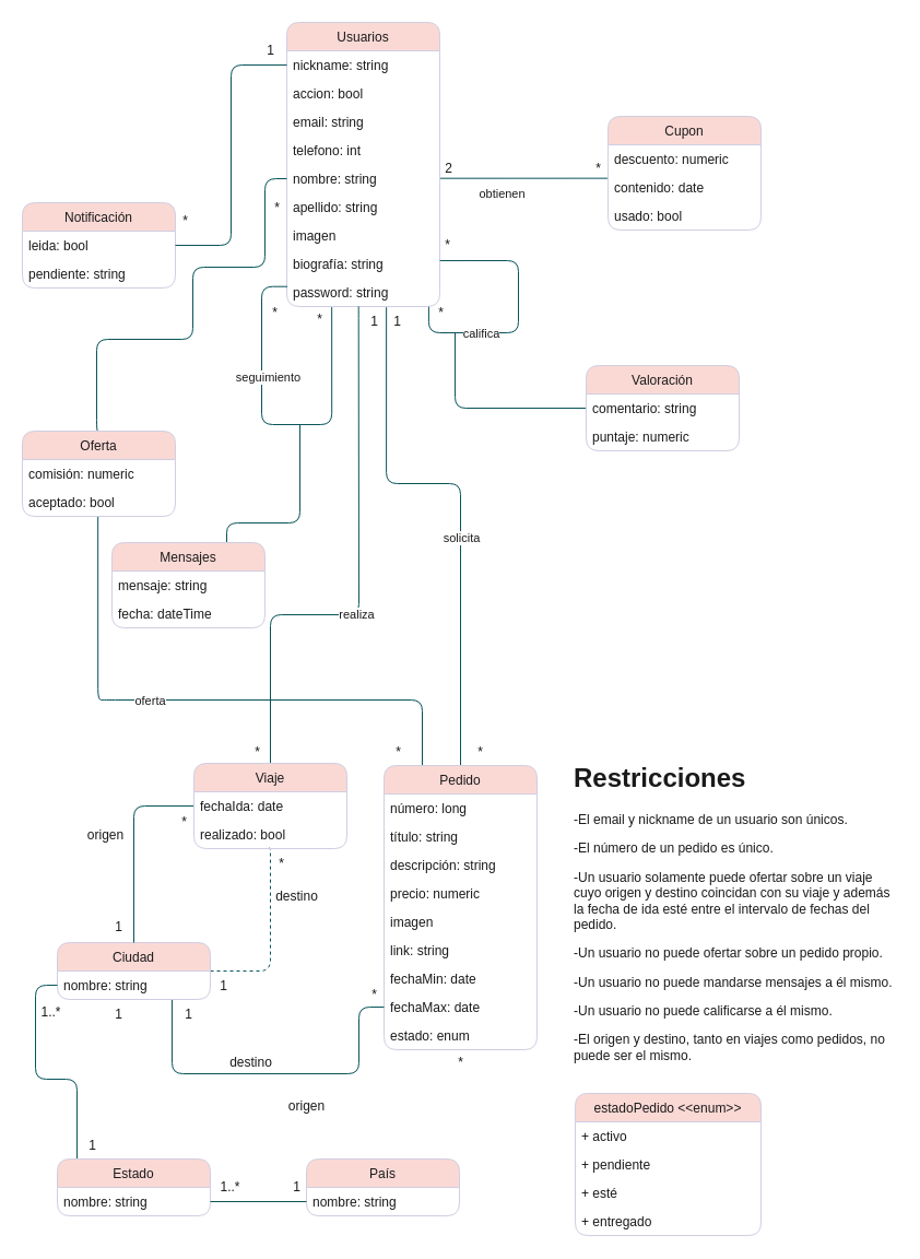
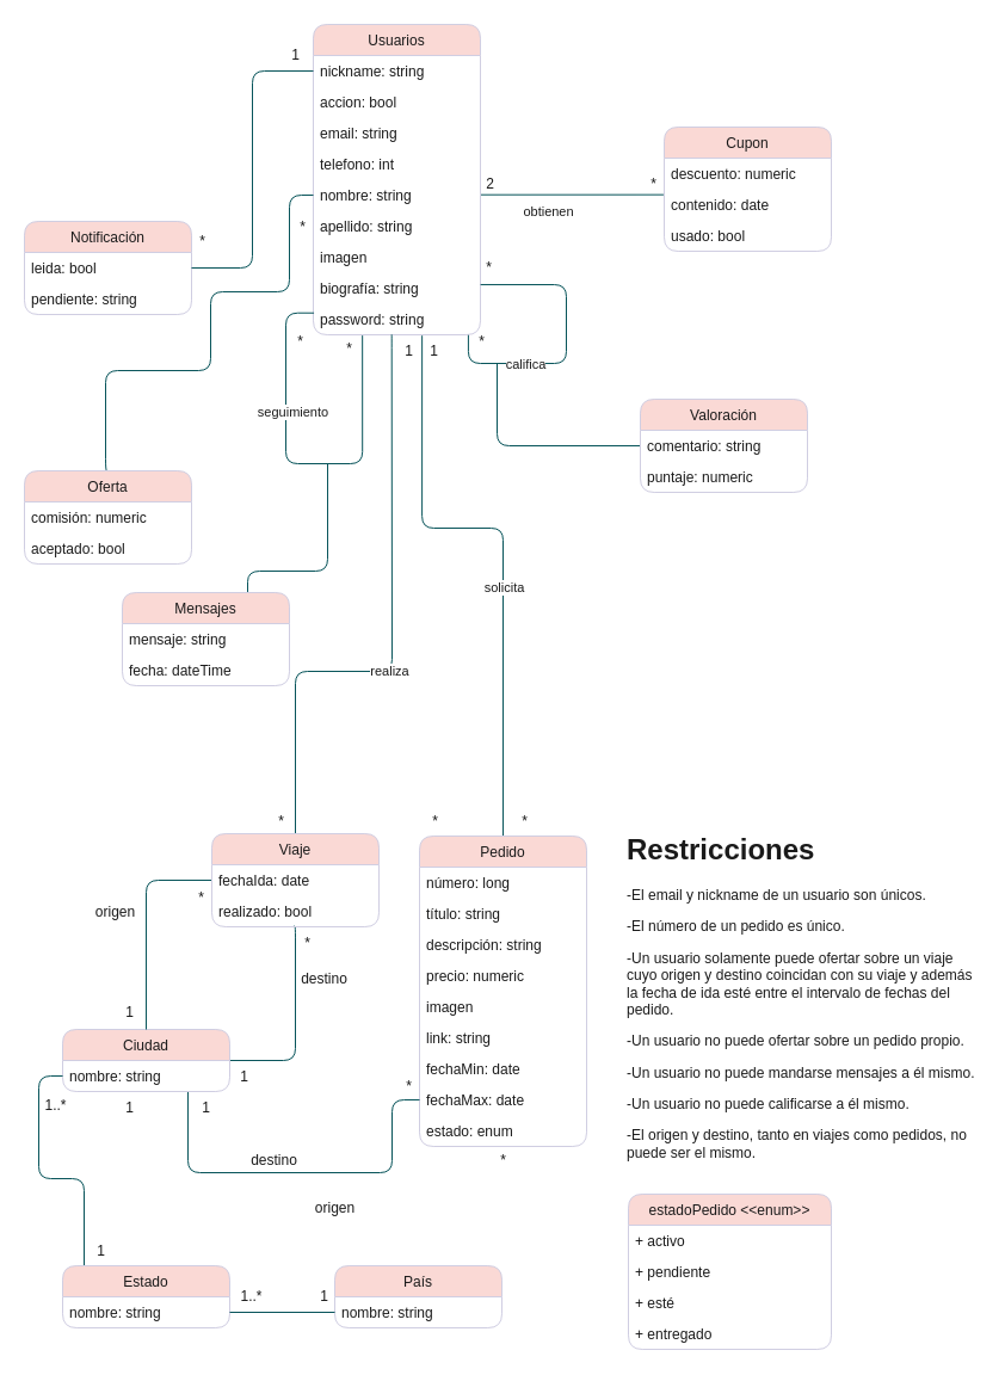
- <mxCell id="19" style="edgeStyle=orthogonalEdgeStyle;sketch=0;orthogonalLoop=1;jettySize=auto;html=1;entryX=0.25;entryY=0;entryDx=0;entryDy=0;fontColor=#1A1A1A;exitX=0.494;exitY=0.992;exitDx=0;exitDy=0;strokeColor=#09555B;endArrow=none;endFill=0;exitPerimeter=0;" parent="1" source="46" target="25" edge="1"><mxGeometry relative="1" as="geometry"><Array as="points"><mxPoint x="95" y="640" /><mxPoint x="375" y="640" /></Array></mxGeometry></mxCell>
- <mxCell id="20" value="oferta" style="edgeLabel;html=1;align=center;verticalAlign=middle;resizable=0;points=[];fontColor=#1A1A1A;rounded=1;" parent="19" vertex="1" connectable="0"><mxGeometry x="0.029" y="1" relative="1" as="geometry"><mxPoint x="-54" y="1" as="offset" /></mxGeometry></mxCell>
- <mxCell id="56" style="edgeStyle=orthogonalEdgeStyle;sketch=0;orthogonalLoop=1;jettySize=auto;html=1;exitX=1;exitY=0.5;exitDx=0;exitDy=0;fontColor=#1A1A1A;startArrow=none;startFill=0;endArrow=none;endFill=0;strokeColor=#09555B;entryX=0.492;entryY=0.978;entryDx=0;entryDy=0;entryPerimeter=0;dashed=1;" parent="1" source="57" target="103" edge="1"><mxGeometry relative="1" as="geometry"><mxPoint x="248" y="790" as="targetPoint" /><Array as="points"><mxPoint x="247" y="888" /></Array></mxGeometry></mxCell>
+ <mxCell id="56" style="edgeStyle=orthogonalEdgeStyle;sketch=0;orthogonalLoop=1;jettySize=auto;html=1;exitX=1;exitY=0.5;exitDx=0;exitDy=0;fontColor=#1A1A1A;startArrow=none;startFill=0;endArrow=none;endFill=0;strokeColor=#09555B;entryX=0.492;entryY=0.978;entryDx=0;entryDy=0;entryPerimeter=0;" parent="1" source="57" target="103" edge="1"><mxGeometry relative="1" as="geometry"><mxPoint x="248" y="790" as="targetPoint" /><Array as="points"><mxPoint x="247" y="888" /></Array></mxGeometry></mxCell>
